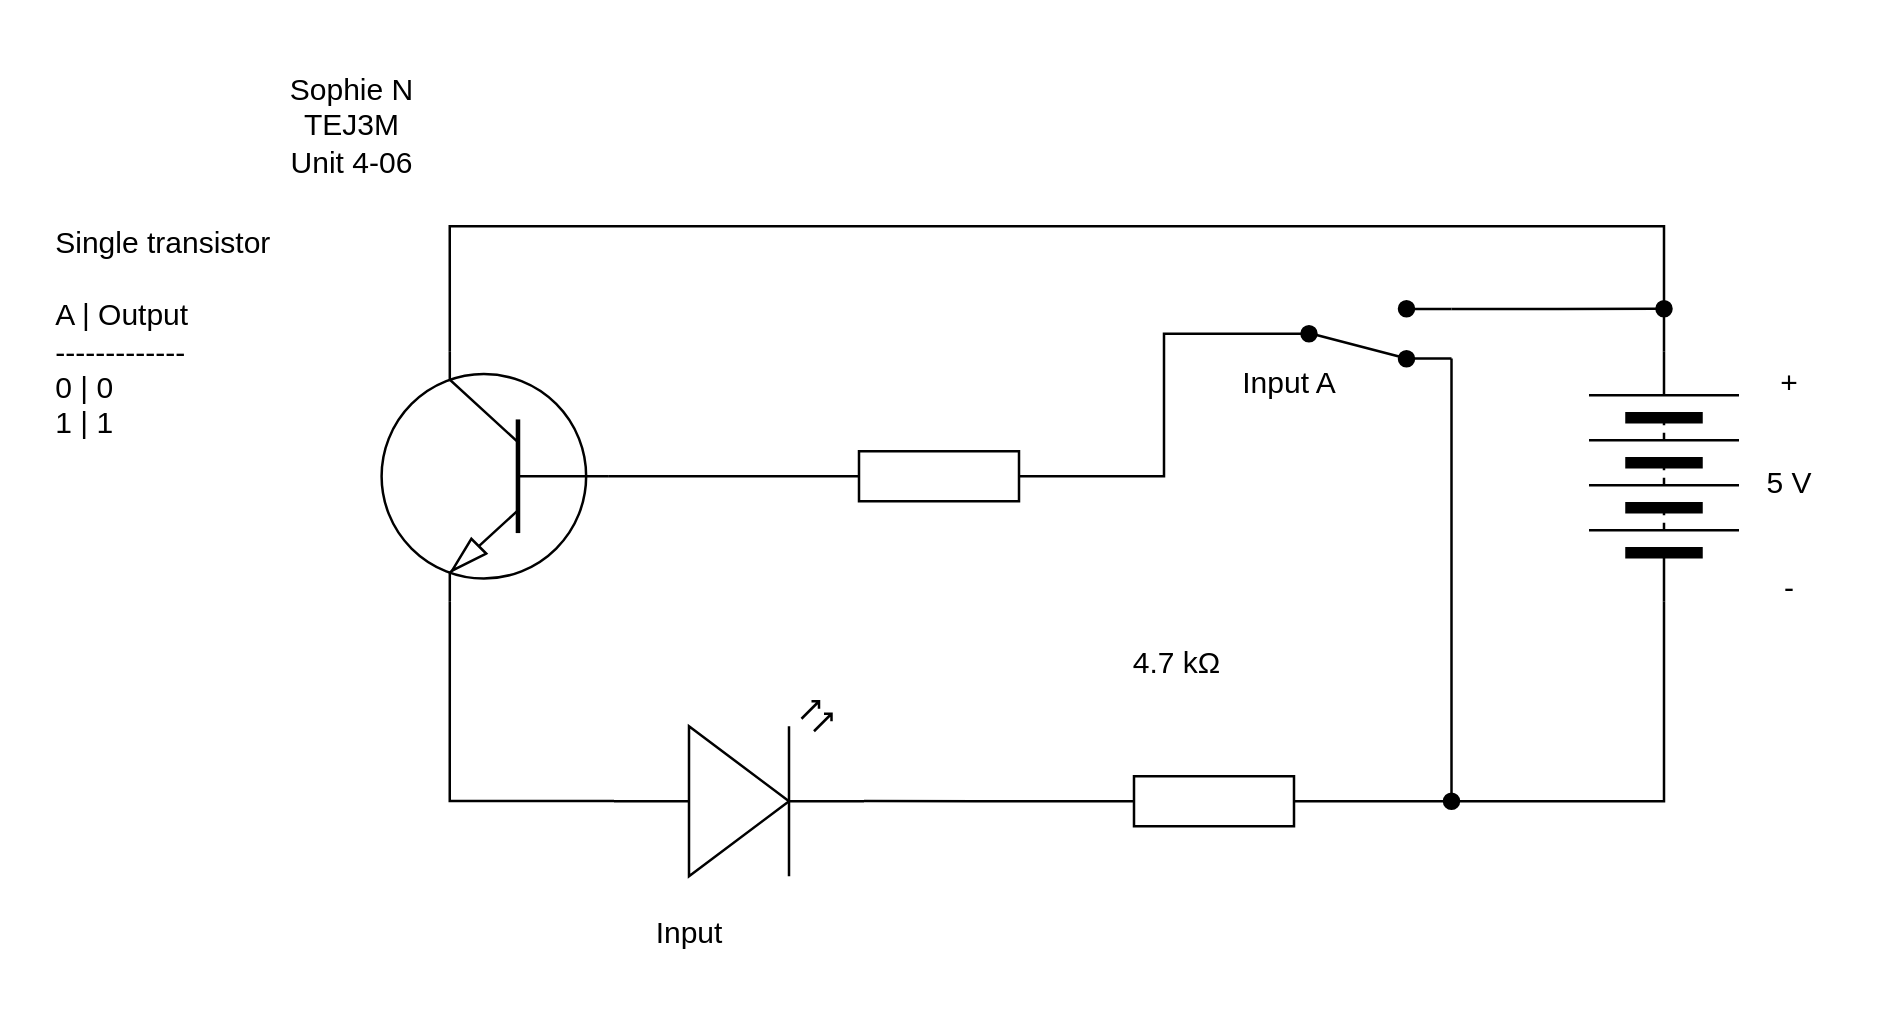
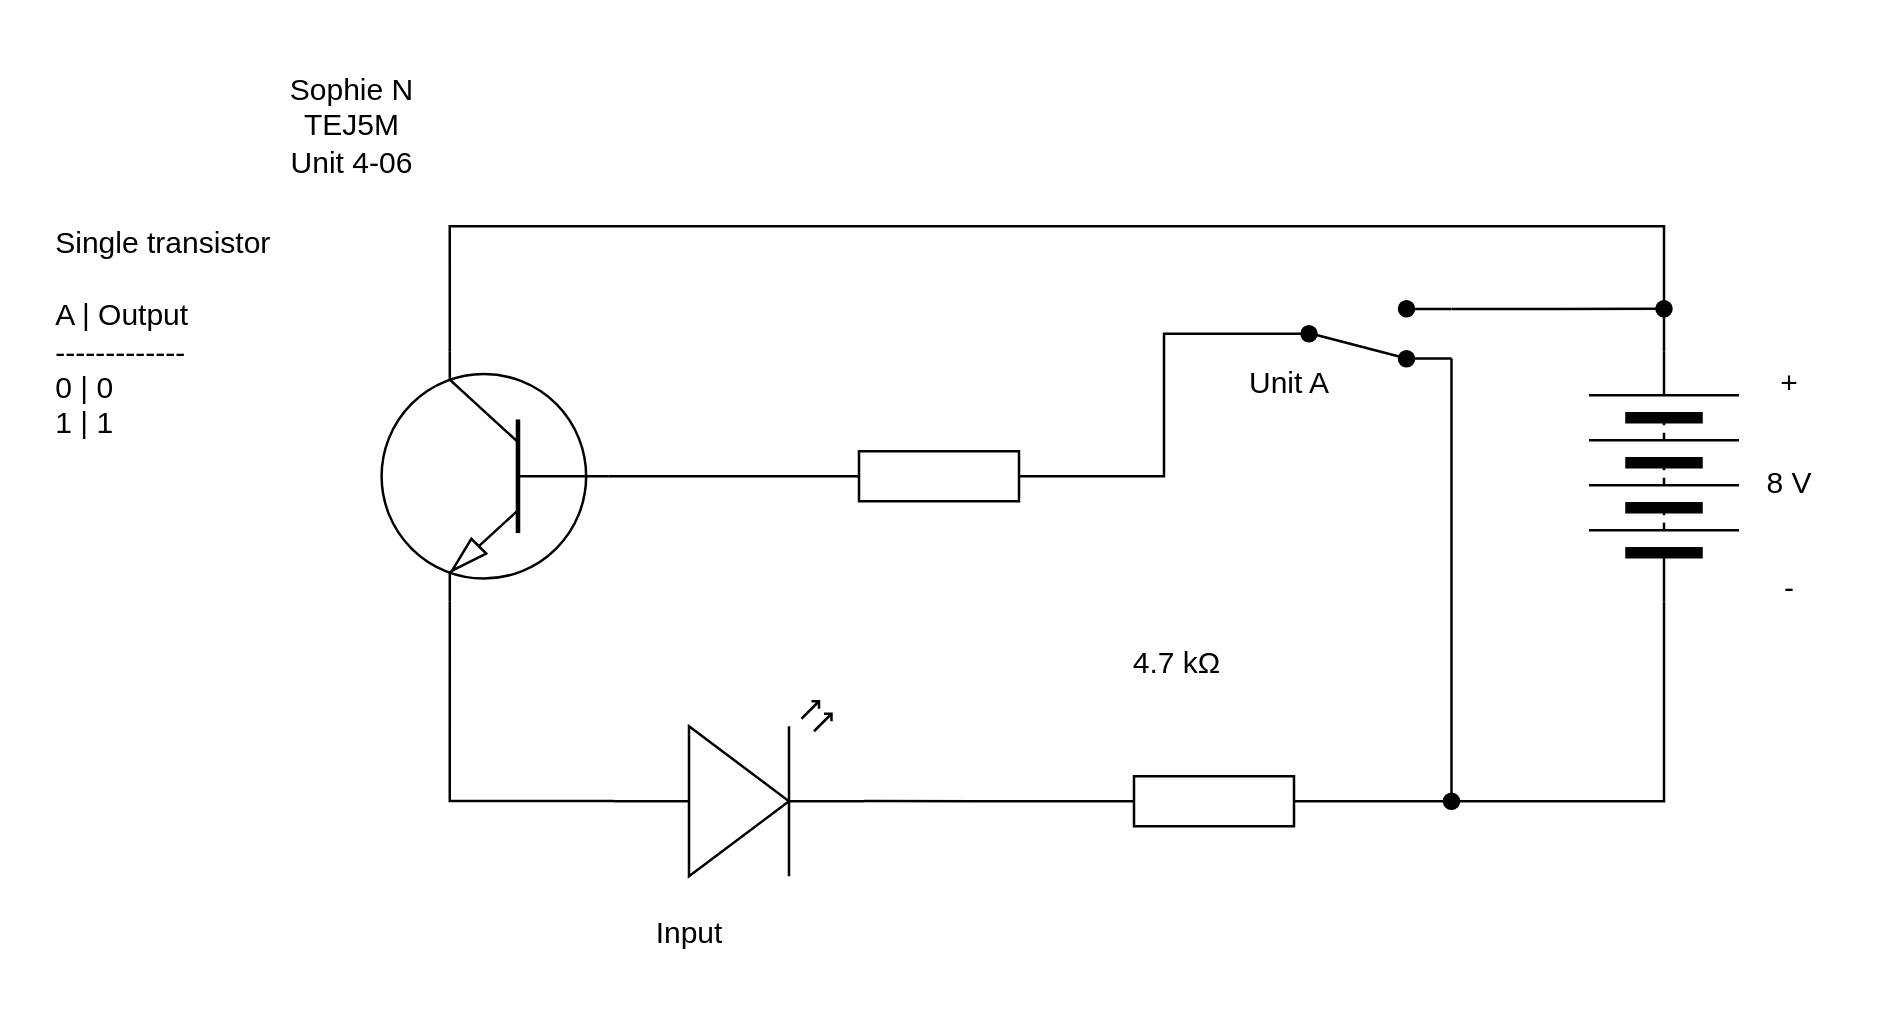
- <mxCell id="22" value="Sophie N&lt;div&gt;TEJ3M&lt;/div&gt;&lt;div&gt;Unit 4-06&lt;/div&gt;" style="text;html=1;align=center;verticalAlign=middle;resizable=0;points=[];autosize=1;strokeColor=none;fillColor=none;" vertex="1" parent="1"><mxGeometry x="105" y="20" width="70" height="60" as="geometry" /></mxCell>
+ <mxCell id="22" value="Sophie N&lt;div&gt;TEJ5M&lt;/div&gt;&lt;div&gt;Unit 4-06&lt;/div&gt;" style="text;html=1;align=center;verticalAlign=middle;resizable=0;points=[];autosize=1;strokeColor=none;fillColor=none;" vertex="1" parent="1"><mxGeometry x="105" y="20" width="70" height="60" as="geometry" /></mxCell>
- <mxCell id="20" value="Input A" style="text;html=1;align=center;verticalAlign=middle;resizable=0;points=[];autosize=1;strokeColor=none;fillColor=none;" vertex="1" parent="1"><mxGeometry x="485" y="138" width="60" height="30" as="geometry" /></mxCell>
+ <mxCell id="20" value="Unit A" style="text;html=1;align=center;verticalAlign=middle;resizable=0;points=[];autosize=1;strokeColor=none;fillColor=none;" vertex="1" parent="1"><mxGeometry x="485" y="138" width="60" height="30" as="geometry" /></mxCell>
- <mxCell id="18" value="5 V" style="text;html=1;align=center;verticalAlign=middle;resizable=0;points=[];autosize=1;strokeColor=none;fillColor=none;" vertex="1" parent="1"><mxGeometry x="695" y="178" width="40" height="30" as="geometry" /></mxCell>
+ <mxCell id="18" value="8 V" style="text;html=1;align=center;verticalAlign=middle;resizable=0;points=[];autosize=1;strokeColor=none;fillColor=none;" vertex="1" parent="1"><mxGeometry x="695" y="178" width="40" height="30" as="geometry" /></mxCell>
